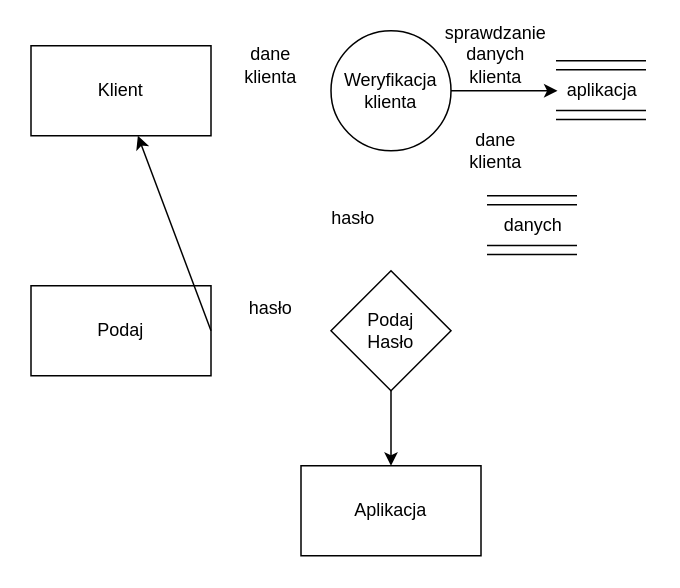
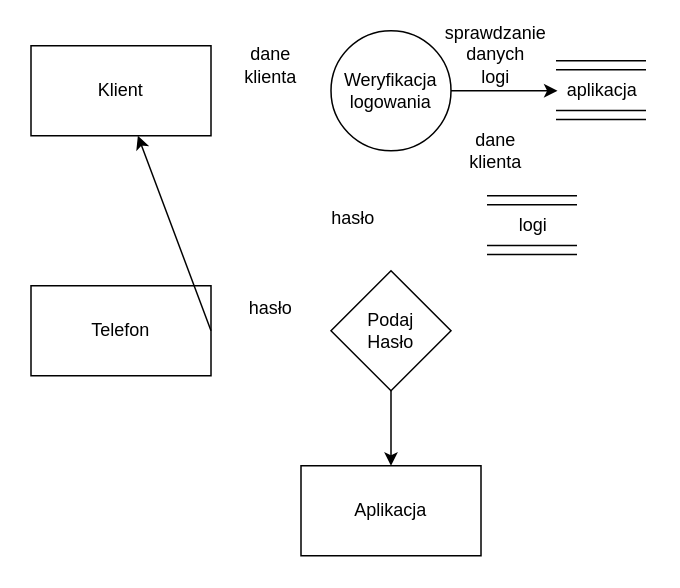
- <mxCell id="17" value="sprawdzanie&lt;div&gt;danych&lt;/div&gt;&lt;div&gt;klienta&lt;/div&gt;" style="text;html=1;align=center;verticalAlign=middle;whiteSpace=wrap;rounded=0;" vertex="1" parent="1"><mxGeometry x="300" y="21" width="60" height="30" as="geometry" /></mxCell>
+ <mxCell id="17" value="sprawdzanie&lt;div&gt;danych&lt;/div&gt;&lt;div&gt;logi&lt;/div&gt;" style="text;html=1;align=center;verticalAlign=middle;whiteSpace=wrap;rounded=0;" vertex="1" parent="1"><mxGeometry x="300" y="21" width="60" height="30" as="geometry" /></mxCell>
- <mxCell id="5" value="Weryfikacja&lt;div&gt;klienta&lt;/div&gt;" style="ellipse;whiteSpace=wrap;html=1;aspect=fixed;" vertex="1" parent="1"><mxGeometry x="220" y="20" width="80" height="80" as="geometry" /></mxCell>
+ <mxCell id="5" value="Weryfikacja&lt;div&gt;logowania&lt;/div&gt;" style="ellipse;whiteSpace=wrap;html=1;aspect=fixed;" vertex="1" parent="1"><mxGeometry x="220" y="20" width="80" height="80" as="geometry" /></mxCell>
- <mxCell id="22" value="danych" style="text;html=1;align=center;verticalAlign=middle;whiteSpace=wrap;rounded=0;" vertex="1" parent="1"><mxGeometry x="325" y="135" width="60" height="30" as="geometry" /></mxCell>
+ <mxCell id="22" value="logi" style="text;html=1;align=center;verticalAlign=middle;whiteSpace=wrap;rounded=0;" vertex="1" parent="1"><mxGeometry x="325" y="135" width="60" height="30" as="geometry" /></mxCell>
- <mxCell id="3" value="Podaj" style="rounded=0;whiteSpace=wrap;html=1;" vertex="1" parent="1"><mxGeometry x="20" y="190" width="120" height="60" as="geometry" /></mxCell>
+ <mxCell id="3" value="Telefon" style="rounded=0;whiteSpace=wrap;html=1;" vertex="1" parent="1"><mxGeometry x="20" y="190" width="120" height="60" as="geometry" /></mxCell>
